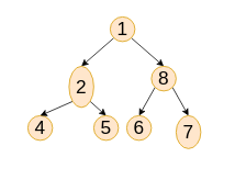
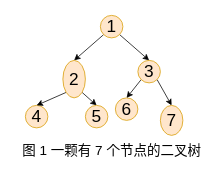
- <mxCell id="12" value="8" style="ellipse;whiteSpace=wrap;html=1;aspect=fixed;fontSize=23;fontStyle=0;fillColor=#ffe6cc;strokeColor=#d79b00;strokeWidth=1;" vertex="1" parent="1"><mxGeometry x="183" y="80" width="30" height="30" as="geometry" /></mxCell>
+ <mxCell id="12" value="3" style="ellipse;whiteSpace=wrap;html=1;aspect=fixed;fontSize=23;fontStyle=0;fillColor=#ffe6cc;strokeColor=#d79b00;strokeWidth=1;" vertex="1" parent="1"><mxGeometry x="183" y="80" width="30" height="30" as="geometry" /></mxCell>
- <mxCell id="6" value="6" style="ellipse;whiteSpace=wrap;html=1;aspect=fixed;fontSize=23;fontStyle=0;fillColor=#ffe6cc;strokeColor=#d79b00;strokeWidth=1;" vertex="1" parent="1"><mxGeometry x="153" y="140" width="30" height="30" as="geometry" /></mxCell>
+ <mxCell id="6" value="6" style="ellipse;whiteSpace=wrap;html=1;aspect=fixed;fontSize=23;fontStyle=0;fillColor=#ffe6cc;strokeColor=#d79b00;strokeWidth=1;" vertex="1" parent="1"><mxGeometry x="153" y="130" width="30" height="30" as="geometry" /></mxCell>
+ <mxCell id="15" value="&lt;font style=&quot;font-size: 18px&quot;&gt;图 1&amp;nbsp;一颗有 7 个节点的二叉树&lt;/font&gt;" style="text;html=1;strokeColor=none;fillColor=none;align=center;verticalAlign=middle;whiteSpace=wrap;rounded=0;" vertex="1" parent="1"><mxGeometry x="20.5" y="190" width="255" height="20" as="geometry" /></mxCell>
